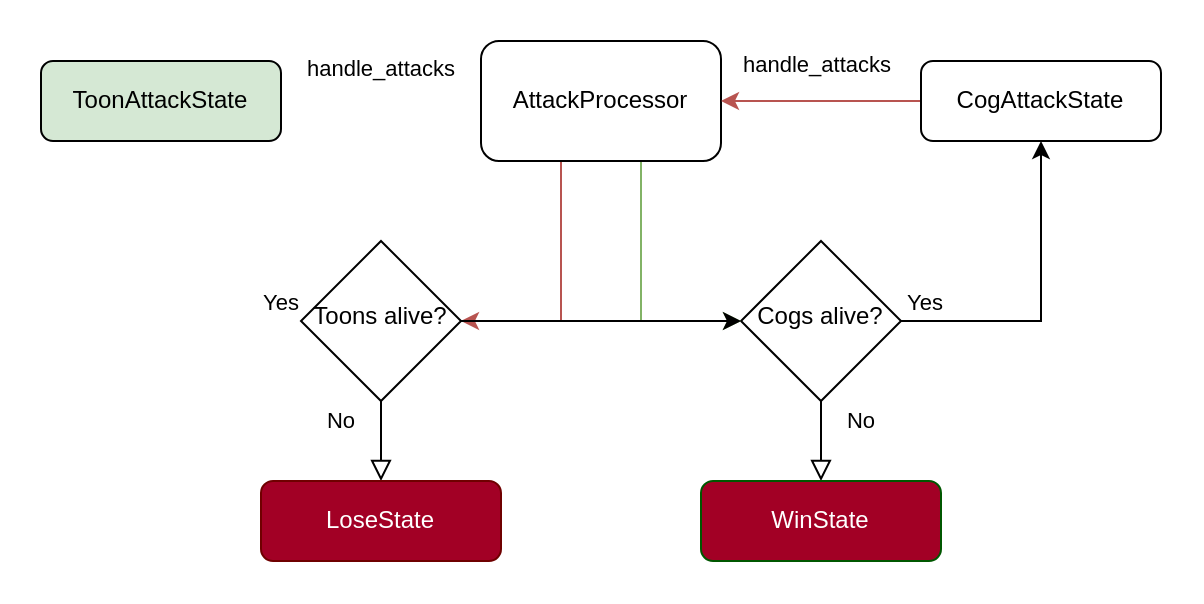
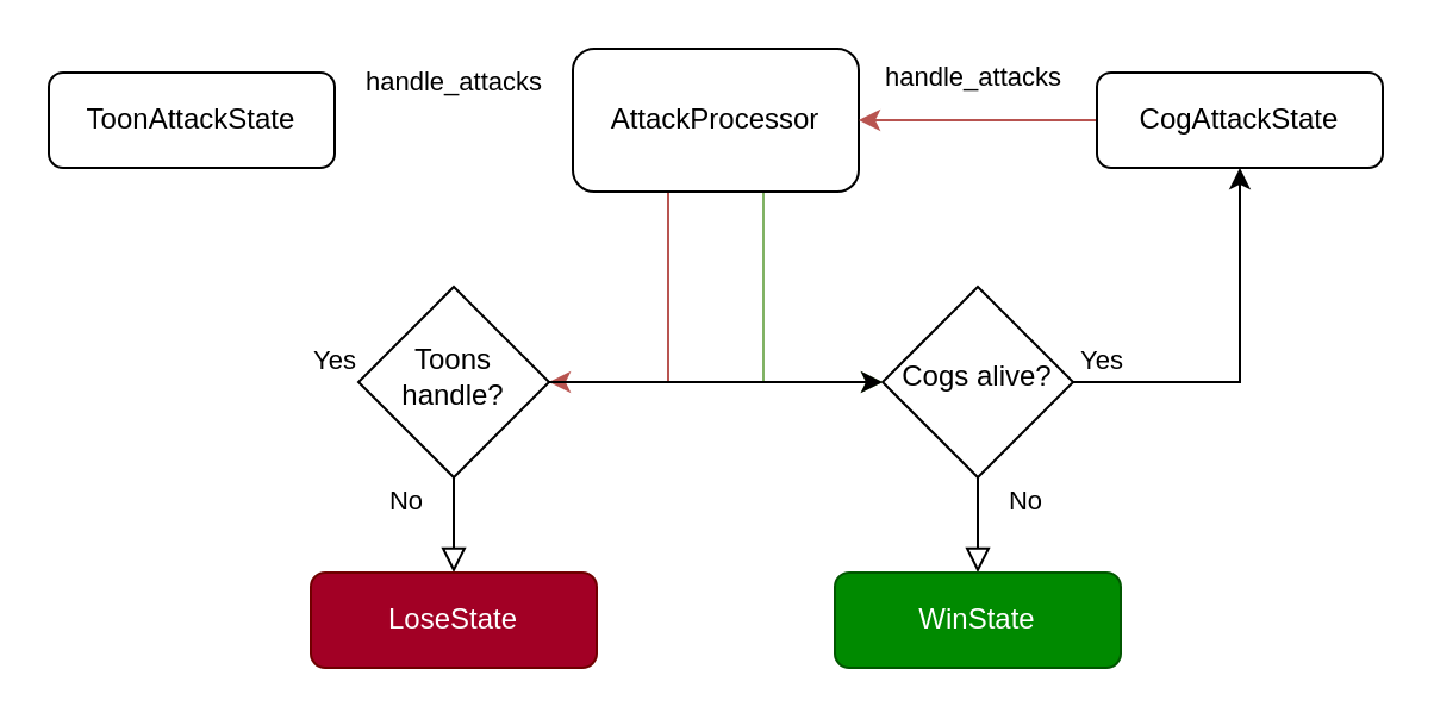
- <mxCell id="2" value="&lt;div&gt;ToonAttackState&lt;br&gt;&lt;/div&gt;" style="rounded=1;whiteSpace=wrap;html=1;fontSize=12;glass=0;strokeWidth=1;shadow=0;fillColor=#d5e8d4;" parent="1" vertex="1"><mxGeometry x="20" y="30" width="120" height="40" as="geometry" /></mxCell>
+ <mxCell id="2" value="&lt;div&gt;ToonAttackState&lt;br&gt;&lt;/div&gt;" style="rounded=1;whiteSpace=wrap;html=1;fontSize=12;glass=0;strokeWidth=1;shadow=0;" parent="1" vertex="1"><mxGeometry x="20" y="30" width="120" height="40" as="geometry" /></mxCell>
- <mxCell id="17" value="&lt;div&gt;Toons alive?&lt;/div&gt;" style="rhombus;whiteSpace=wrap;html=1;shadow=0;fontFamily=Helvetica;fontSize=12;align=center;strokeWidth=1;spacing=6;spacingTop=-4;" vertex="1" parent="1"><mxGeometry x="150" y="120" width="80" height="80" as="geometry" /></mxCell>
+ <mxCell id="17" value="&lt;div&gt;Toons handle?&lt;/div&gt;" style="rhombus;whiteSpace=wrap;html=1;shadow=0;fontFamily=Helvetica;fontSize=12;align=center;strokeWidth=1;spacing=6;spacingTop=-4;" vertex="1" parent="1"><mxGeometry x="150" y="120" width="80" height="80" as="geometry" /></mxCell>
- <mxCell id="7" value="WinState" style="rounded=1;whiteSpace=wrap;html=1;fontSize=12;glass=0;strokeWidth=1;shadow=0;fillColor=#a20025;strokeColor=#005700;fontColor=#ffffff;" parent="1" vertex="1"><mxGeometry x="350" y="240" width="120" height="40" as="geometry" /></mxCell>
+ <mxCell id="7" value="WinState" style="rounded=1;whiteSpace=wrap;html=1;fontSize=12;glass=0;strokeWidth=1;shadow=0;fillColor=#008a00;strokeColor=#005700;fontColor=#ffffff;" parent="1" vertex="1"><mxGeometry x="350" y="240" width="120" height="40" as="geometry" /></mxCell>
